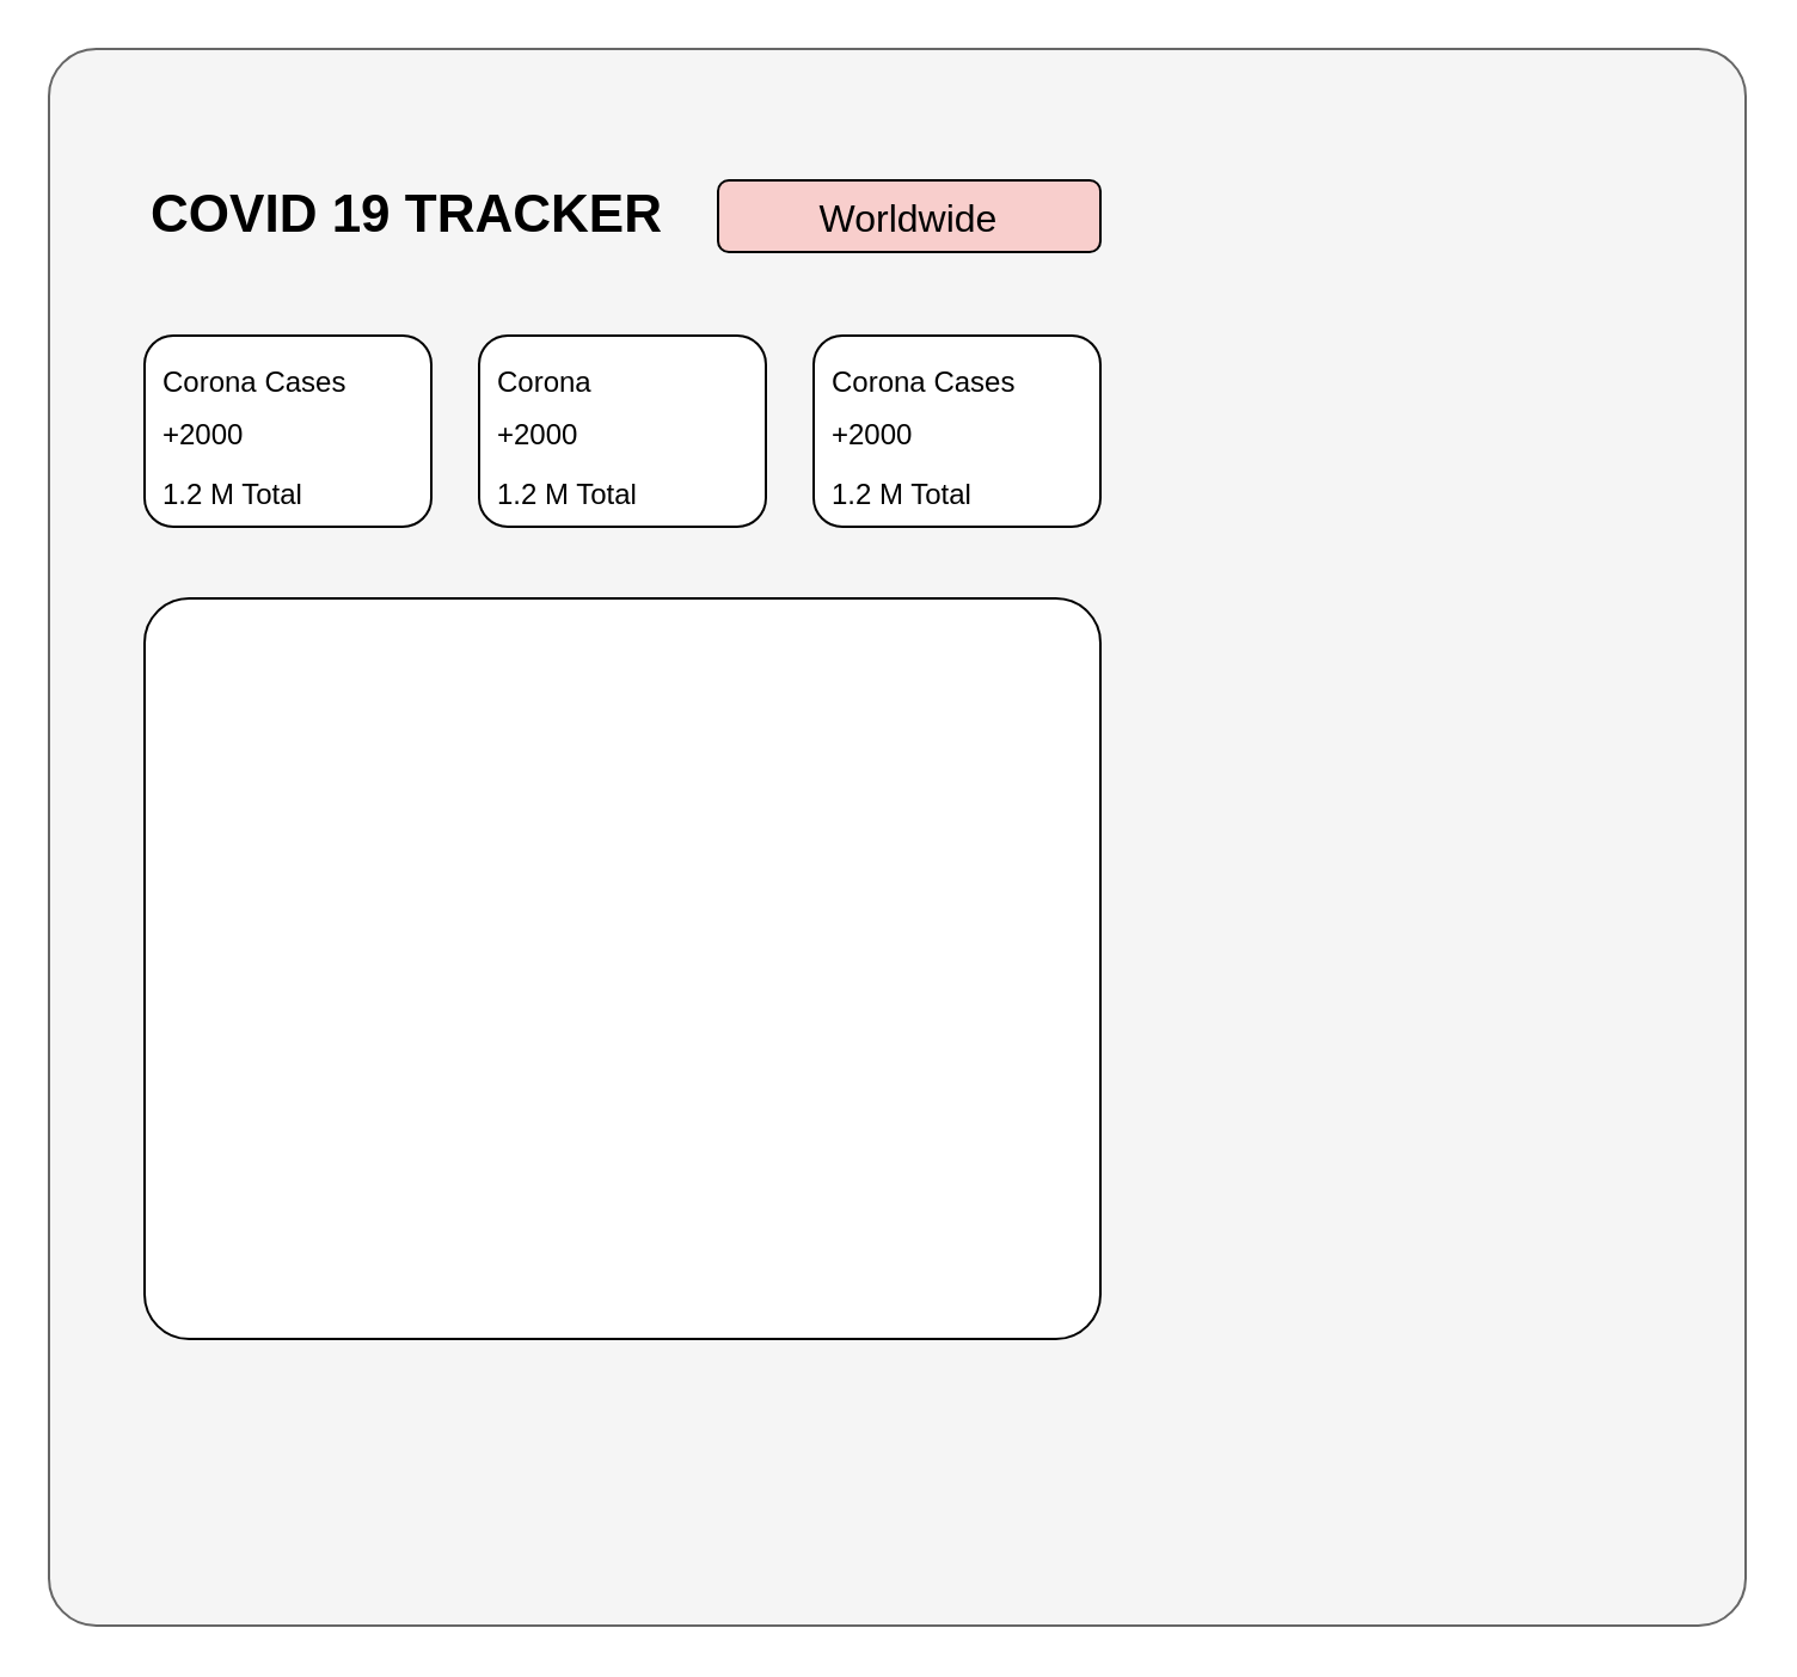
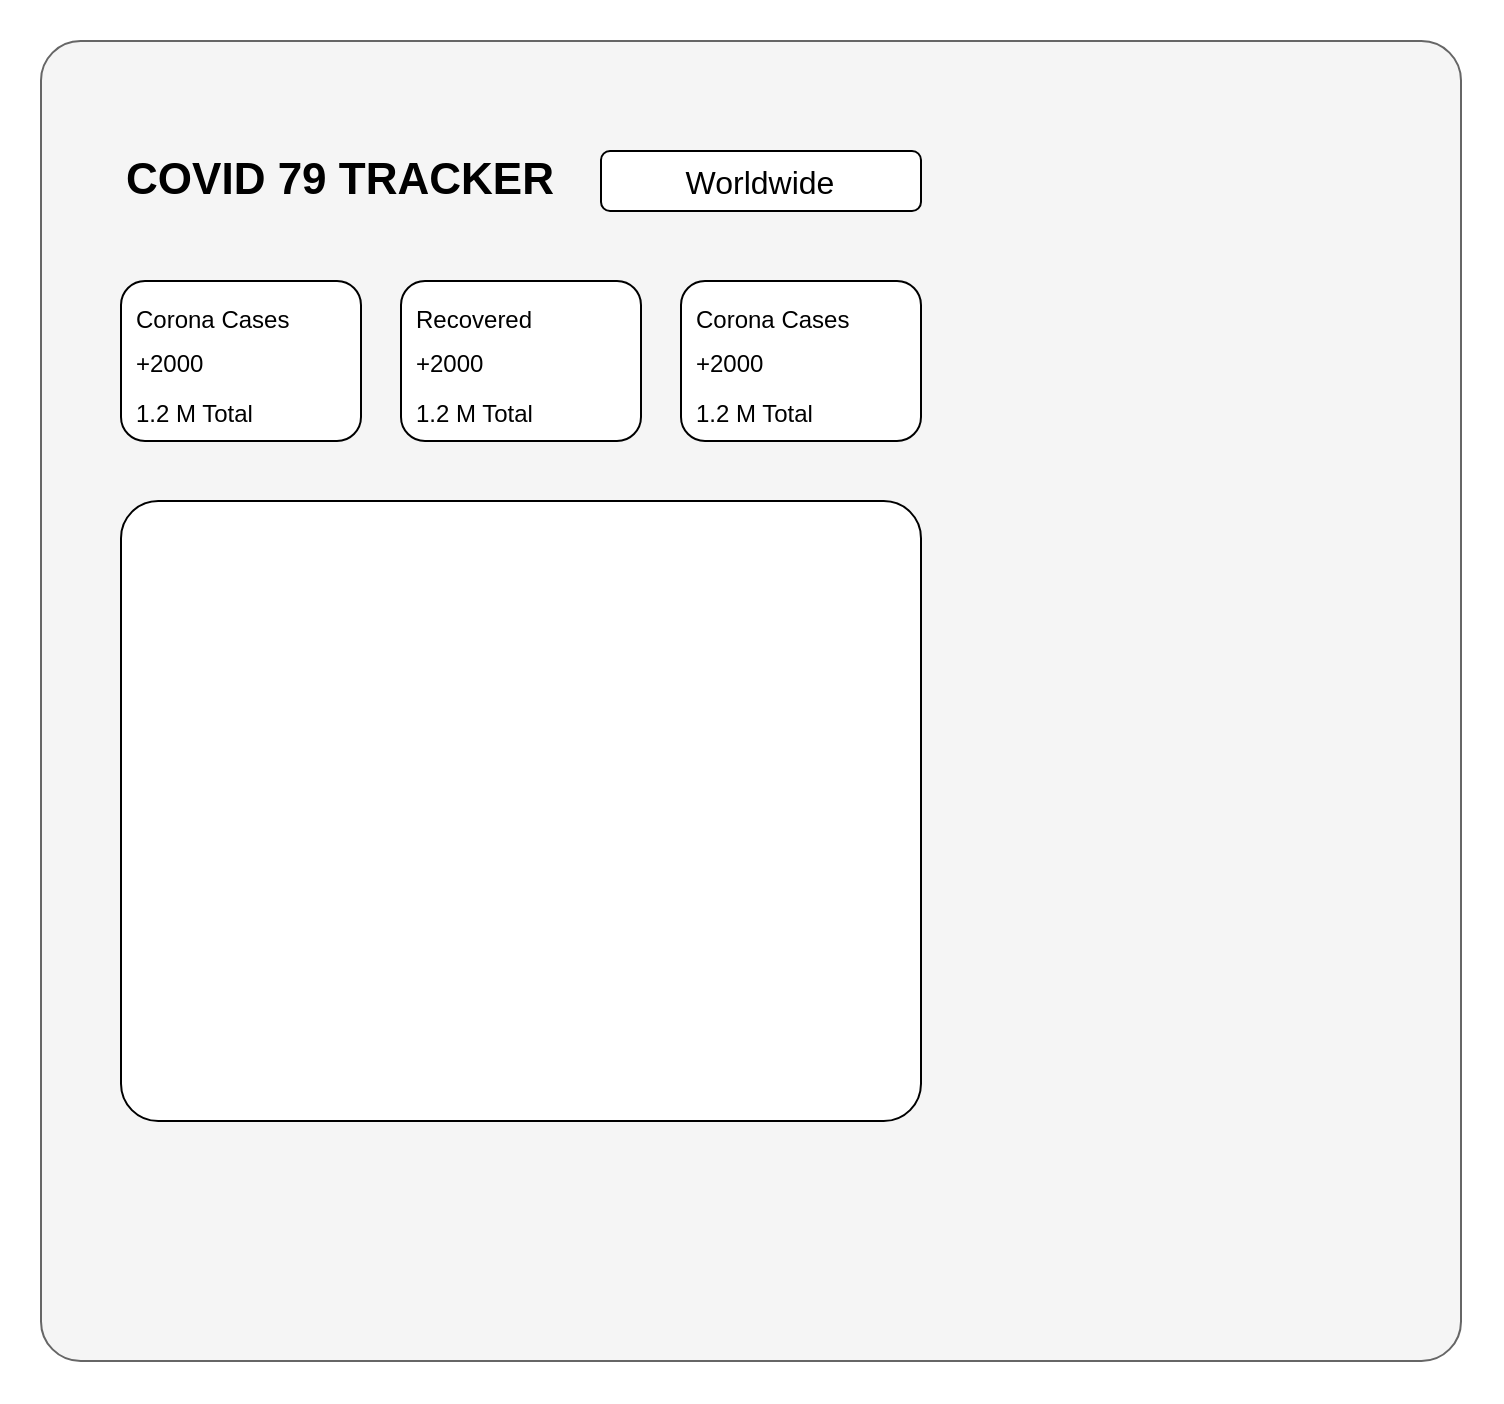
- <mxCell id="3" value="&lt;font style=&quot;font-size: 22px&quot;&gt;&lt;b&gt;COVID 19 TRACKER&lt;/b&gt;&lt;/font&gt;" style="text;html=1;strokeColor=none;fillColor=none;align=center;verticalAlign=middle;whiteSpace=wrap;rounded=0;strokeWidth=22;" vertex="1" parent="1"><mxGeometry x="60" y="50" width="220" height="80" as="geometry" /></mxCell>
+ <mxCell id="3" value="&lt;font style=&quot;font-size: 22px&quot;&gt;&lt;b&gt;COVID 79 TRACKER&lt;/b&gt;&lt;/font&gt;" style="text;html=1;strokeColor=none;fillColor=none;align=center;verticalAlign=middle;whiteSpace=wrap;rounded=0;strokeWidth=22;" vertex="1" parent="1"><mxGeometry x="60" y="50" width="220" height="80" as="geometry" /></mxCell>
- <mxCell id="4" value="&lt;font style=&quot;font-size: 16px&quot;&gt;Worldwide&lt;/font&gt;" style="rounded=1;whiteSpace=wrap;html=1;fontSize=22;strokeWidth=1;strokeColor=default;fillColor=#f8cecc;" vertex="1" parent="1"><mxGeometry x="300" y="75" width="160" height="30" as="geometry" /></mxCell>
+ <mxCell id="4" value="&lt;font style=&quot;font-size: 16px&quot;&gt;Worldwide&lt;/font&gt;" style="rounded=1;whiteSpace=wrap;html=1;fontSize=22;strokeWidth=1;strokeColor=default;" vertex="1" parent="1"><mxGeometry x="300" y="75" width="160" height="30" as="geometry" /></mxCell>
- <mxCell id="10" value="&lt;font style=&quot;font-size: 12px&quot;&gt;Corona&lt;/font&gt;" style="text;html=1;strokeColor=none;fillColor=none;align=left;verticalAlign=middle;whiteSpace=wrap;rounded=0;labelBackgroundColor=#FFFFFF;fontSize=16;" vertex="1" parent="1"><mxGeometry x="206" y="143" width="120" height="30" as="geometry" /></mxCell>
+ <mxCell id="10" value="&lt;font style=&quot;font-size: 12px&quot;&gt;Recovered&lt;/font&gt;" style="text;html=1;strokeColor=none;fillColor=none;align=left;verticalAlign=middle;whiteSpace=wrap;rounded=0;labelBackgroundColor=#FFFFFF;fontSize=16;" vertex="1" parent="1"><mxGeometry x="206" y="143" width="120" height="30" as="geometry" /></mxCell>
